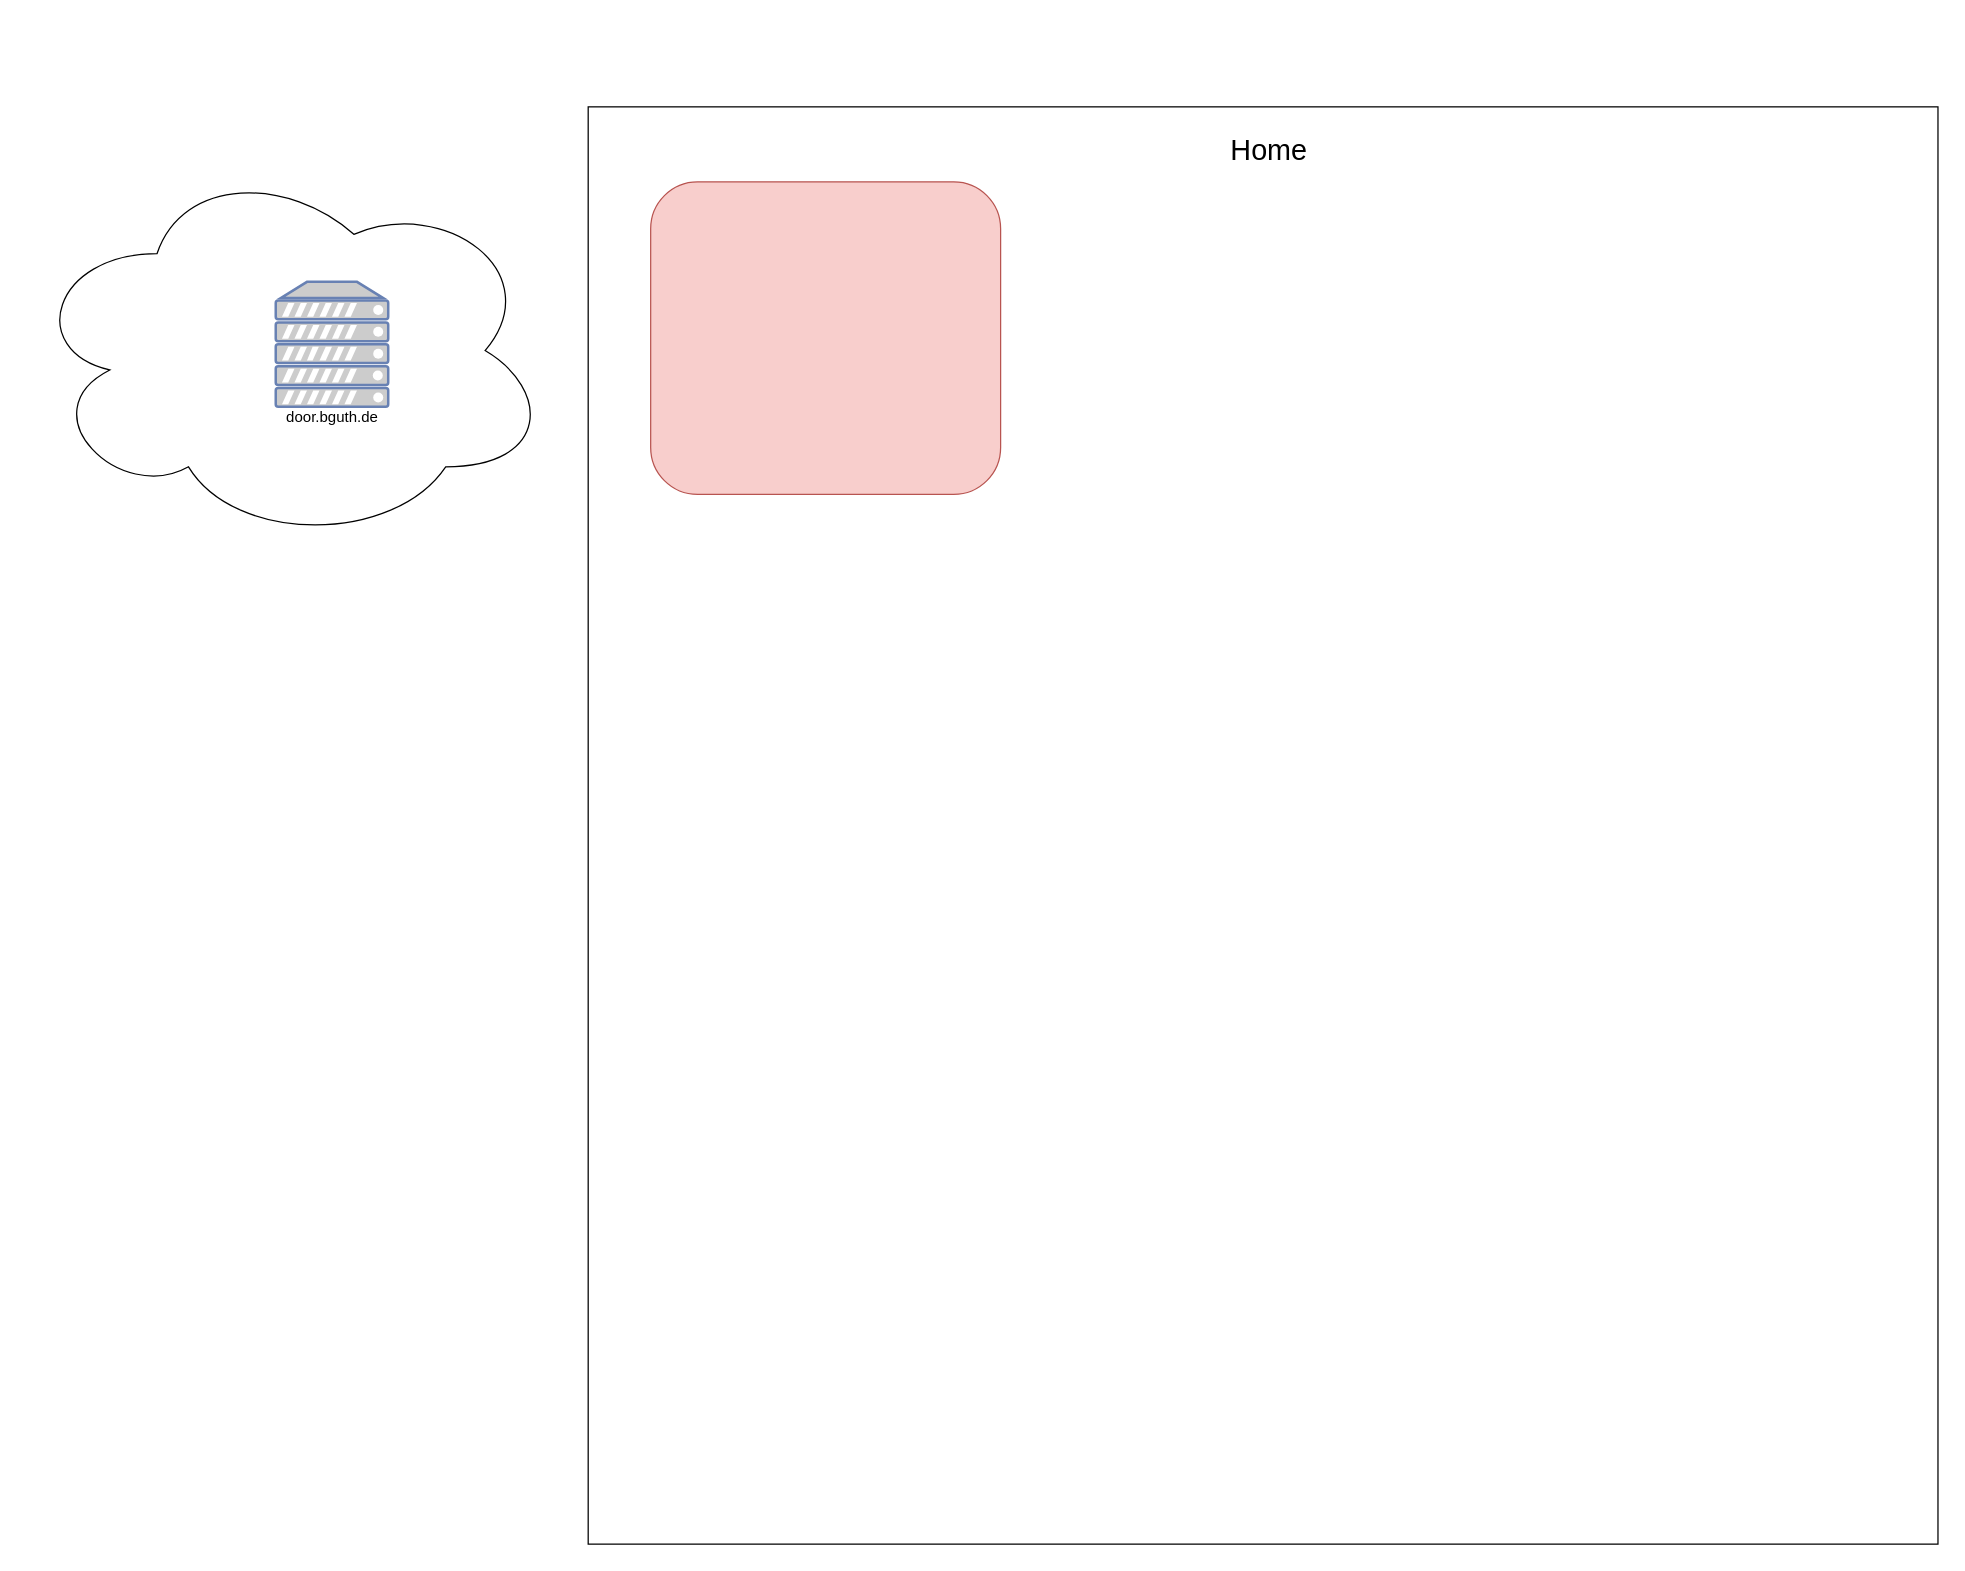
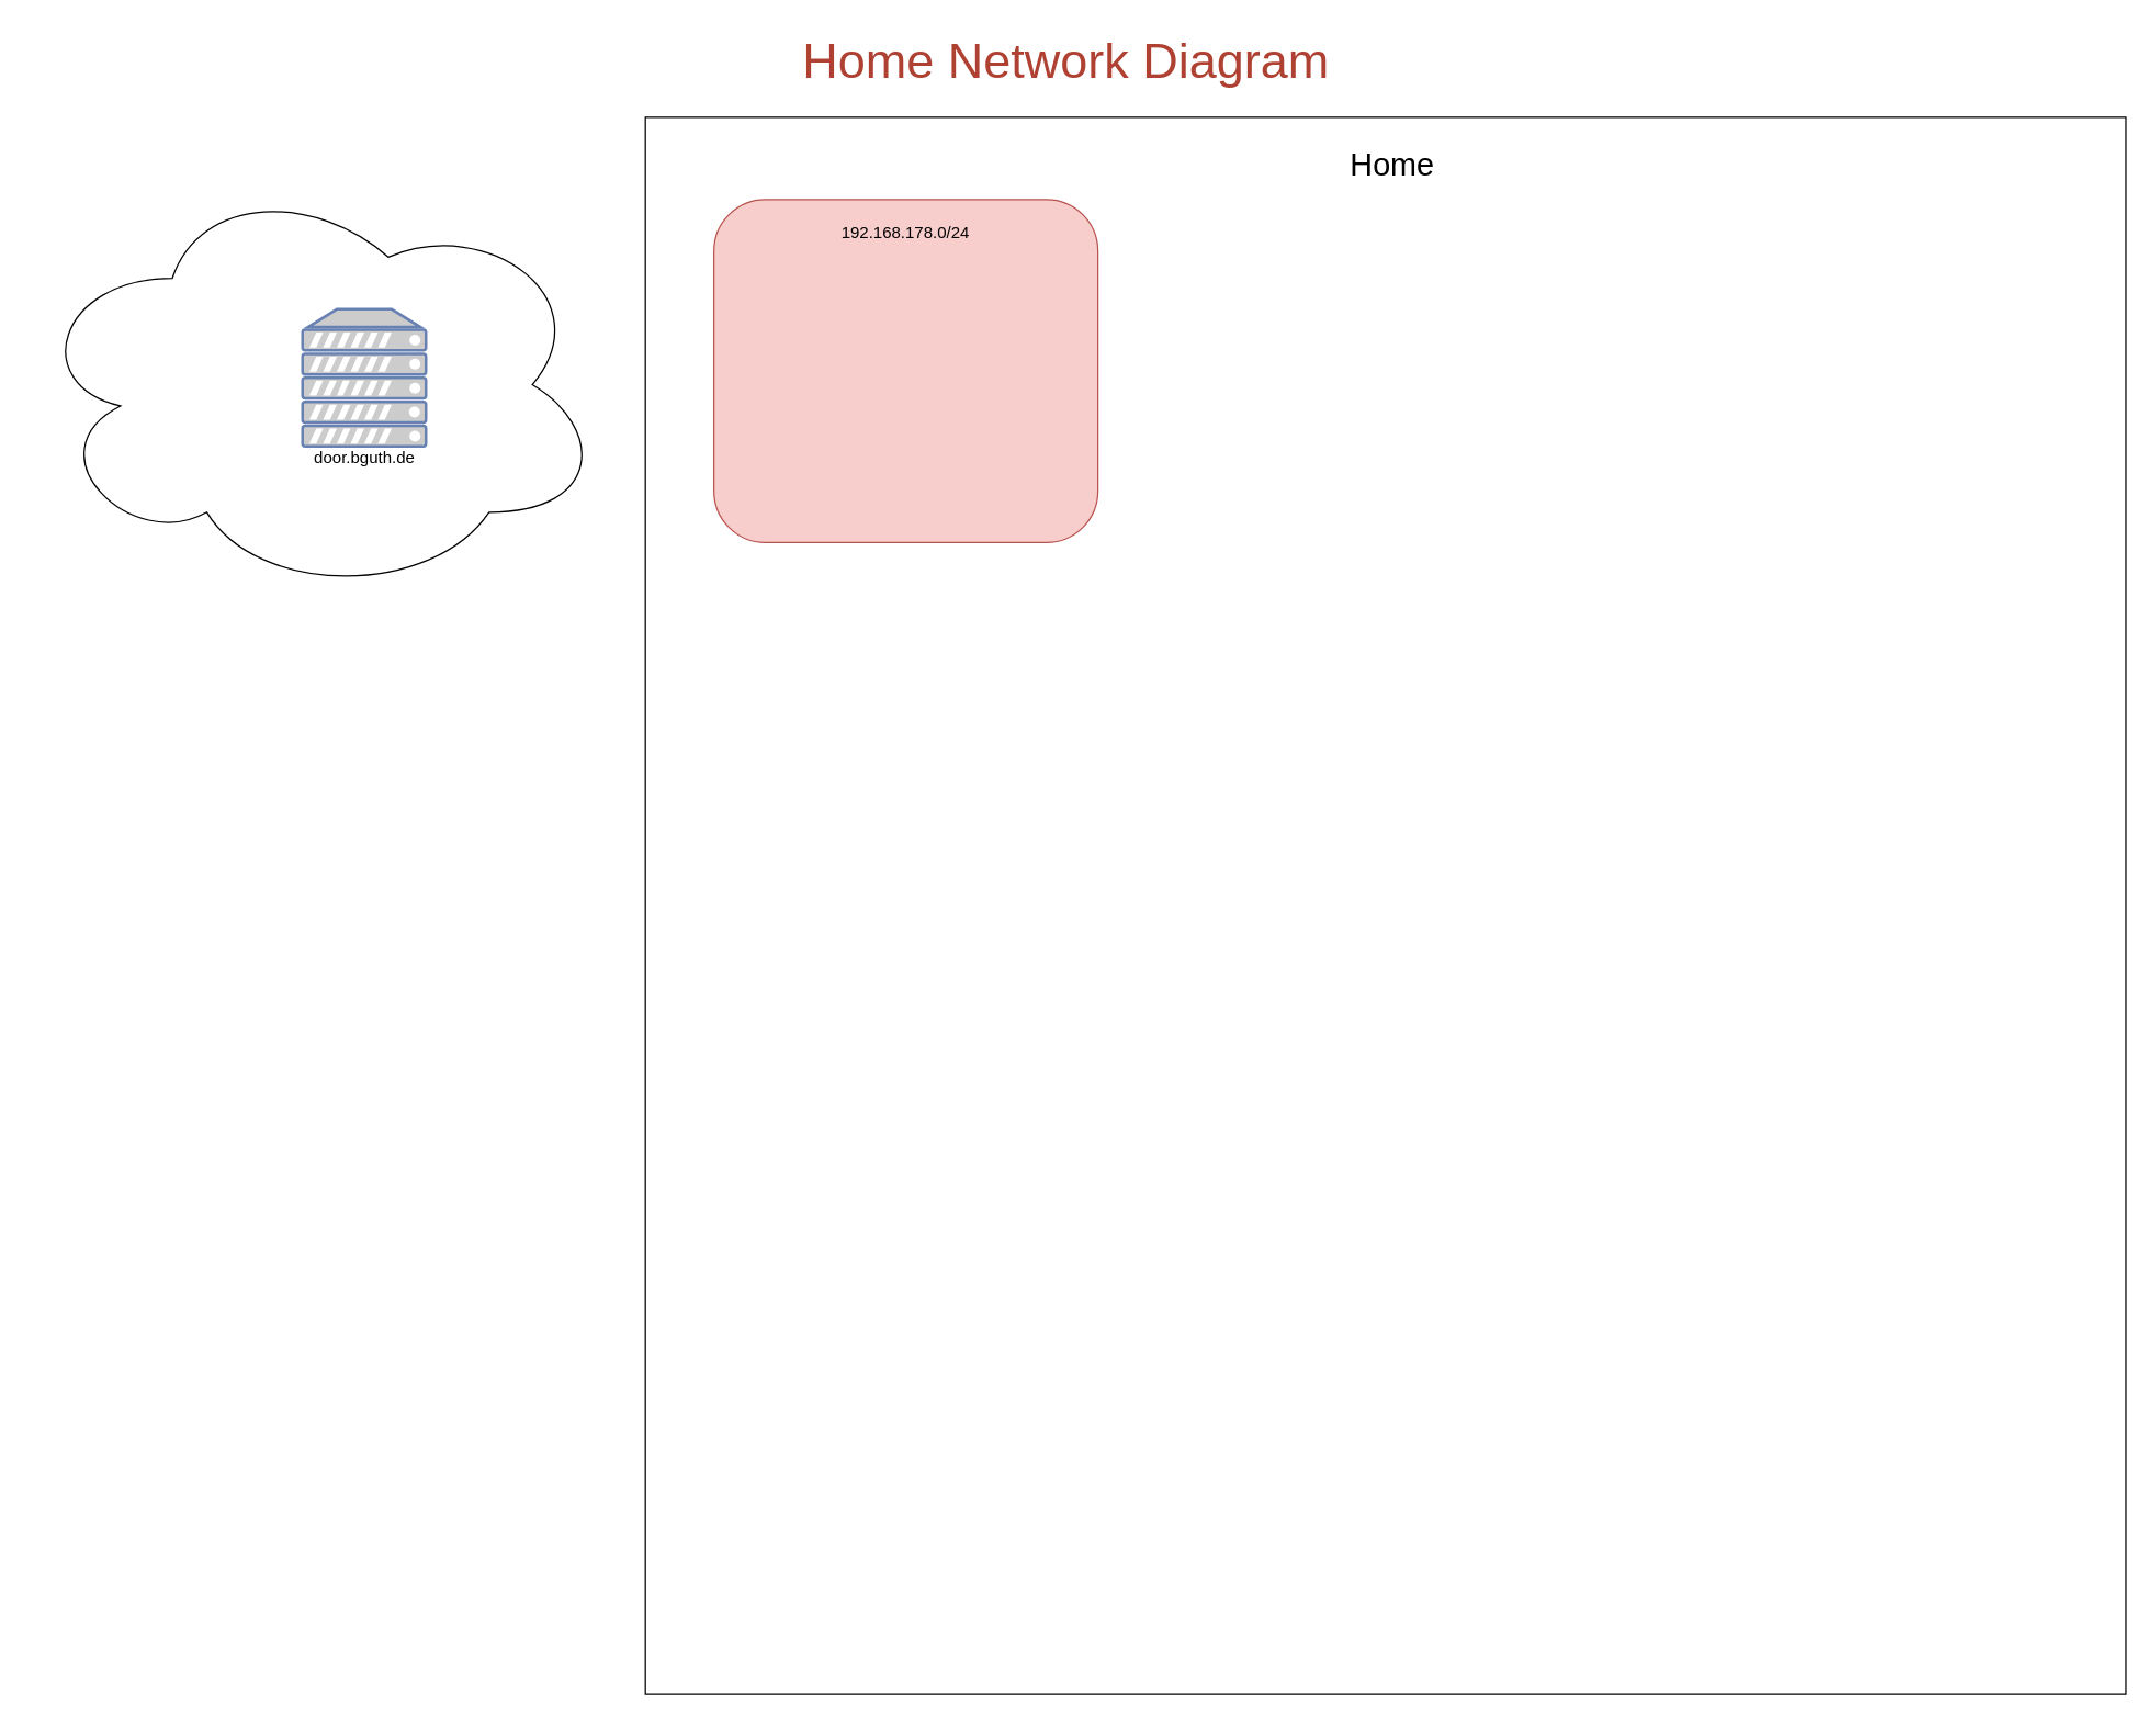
+ <mxCell id="2" value="&lt;div&gt;Home Network Diagram&lt;br&gt;&lt;/div&gt;" style="text;html=1;strokeColor=none;fillColor=none;align=center;verticalAlign=middle;whiteSpace=wrap;overflow=hidden;shadow=0;fontSize=36;fontColor=#AE4132;fontStyle=0" parent="1" vertex="1"><mxGeometry x="87" y="20" width="1380" height="45" as="geometry" /></mxCell>
+ <mxCell id="9" value="&lt;div&gt;192.168.178.0/24&lt;/div&gt;" style="text;html=1;strokeColor=none;fillColor=none;align=center;verticalAlign=middle;whiteSpace=wrap;rounded=0;fontSize=12;" vertex="1" parent="1"><mxGeometry x="595" y="155" width="130" height="30" as="geometry" /></mxCell>
